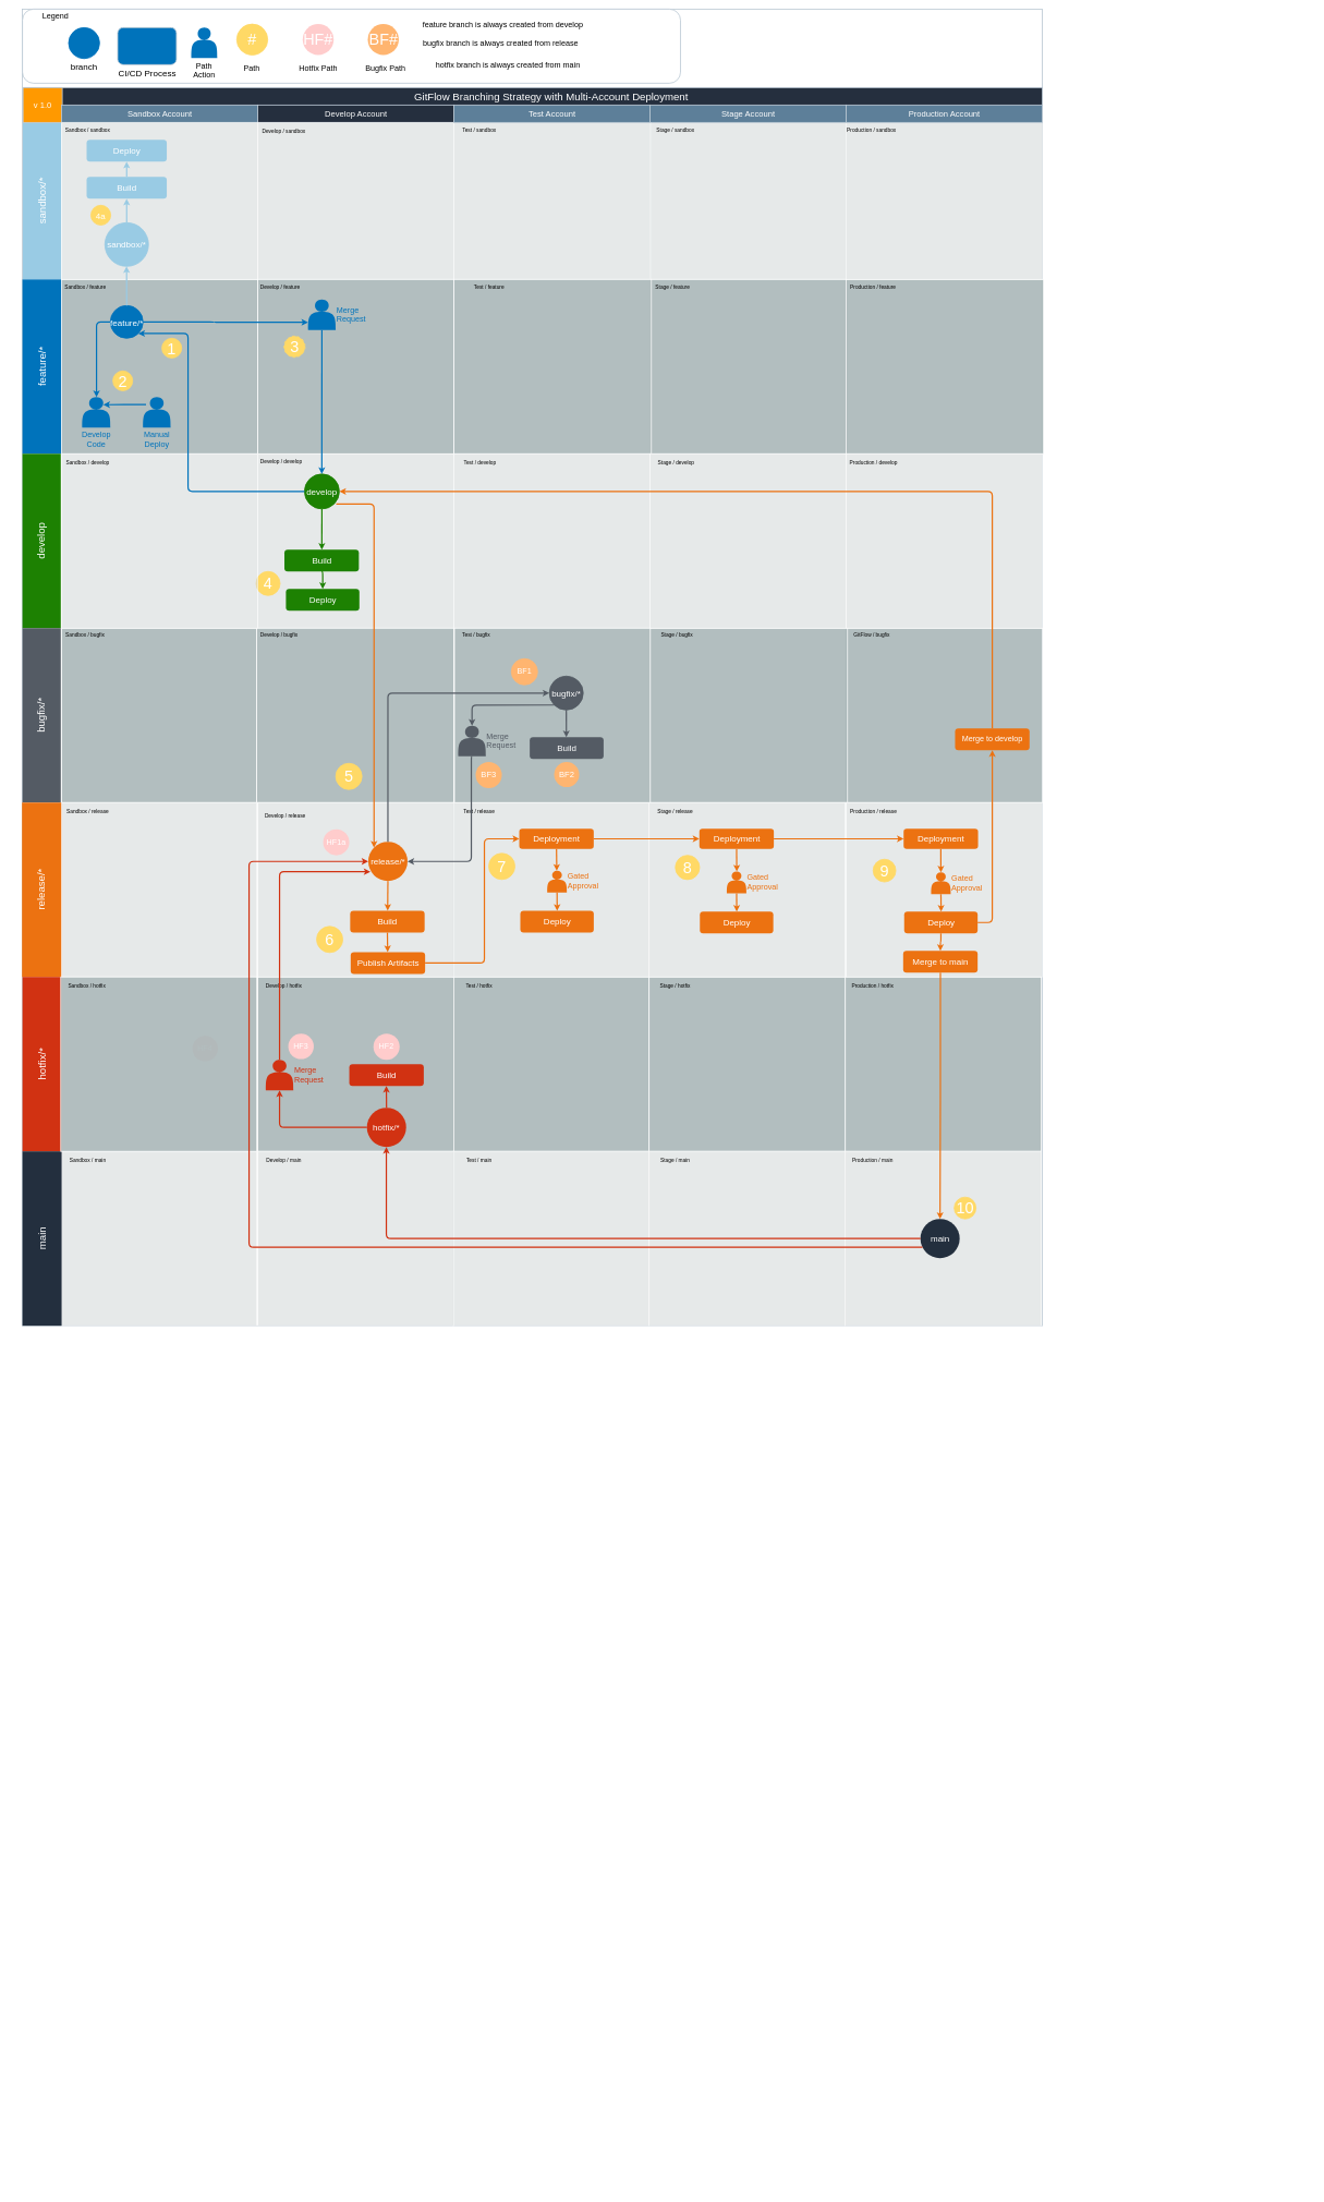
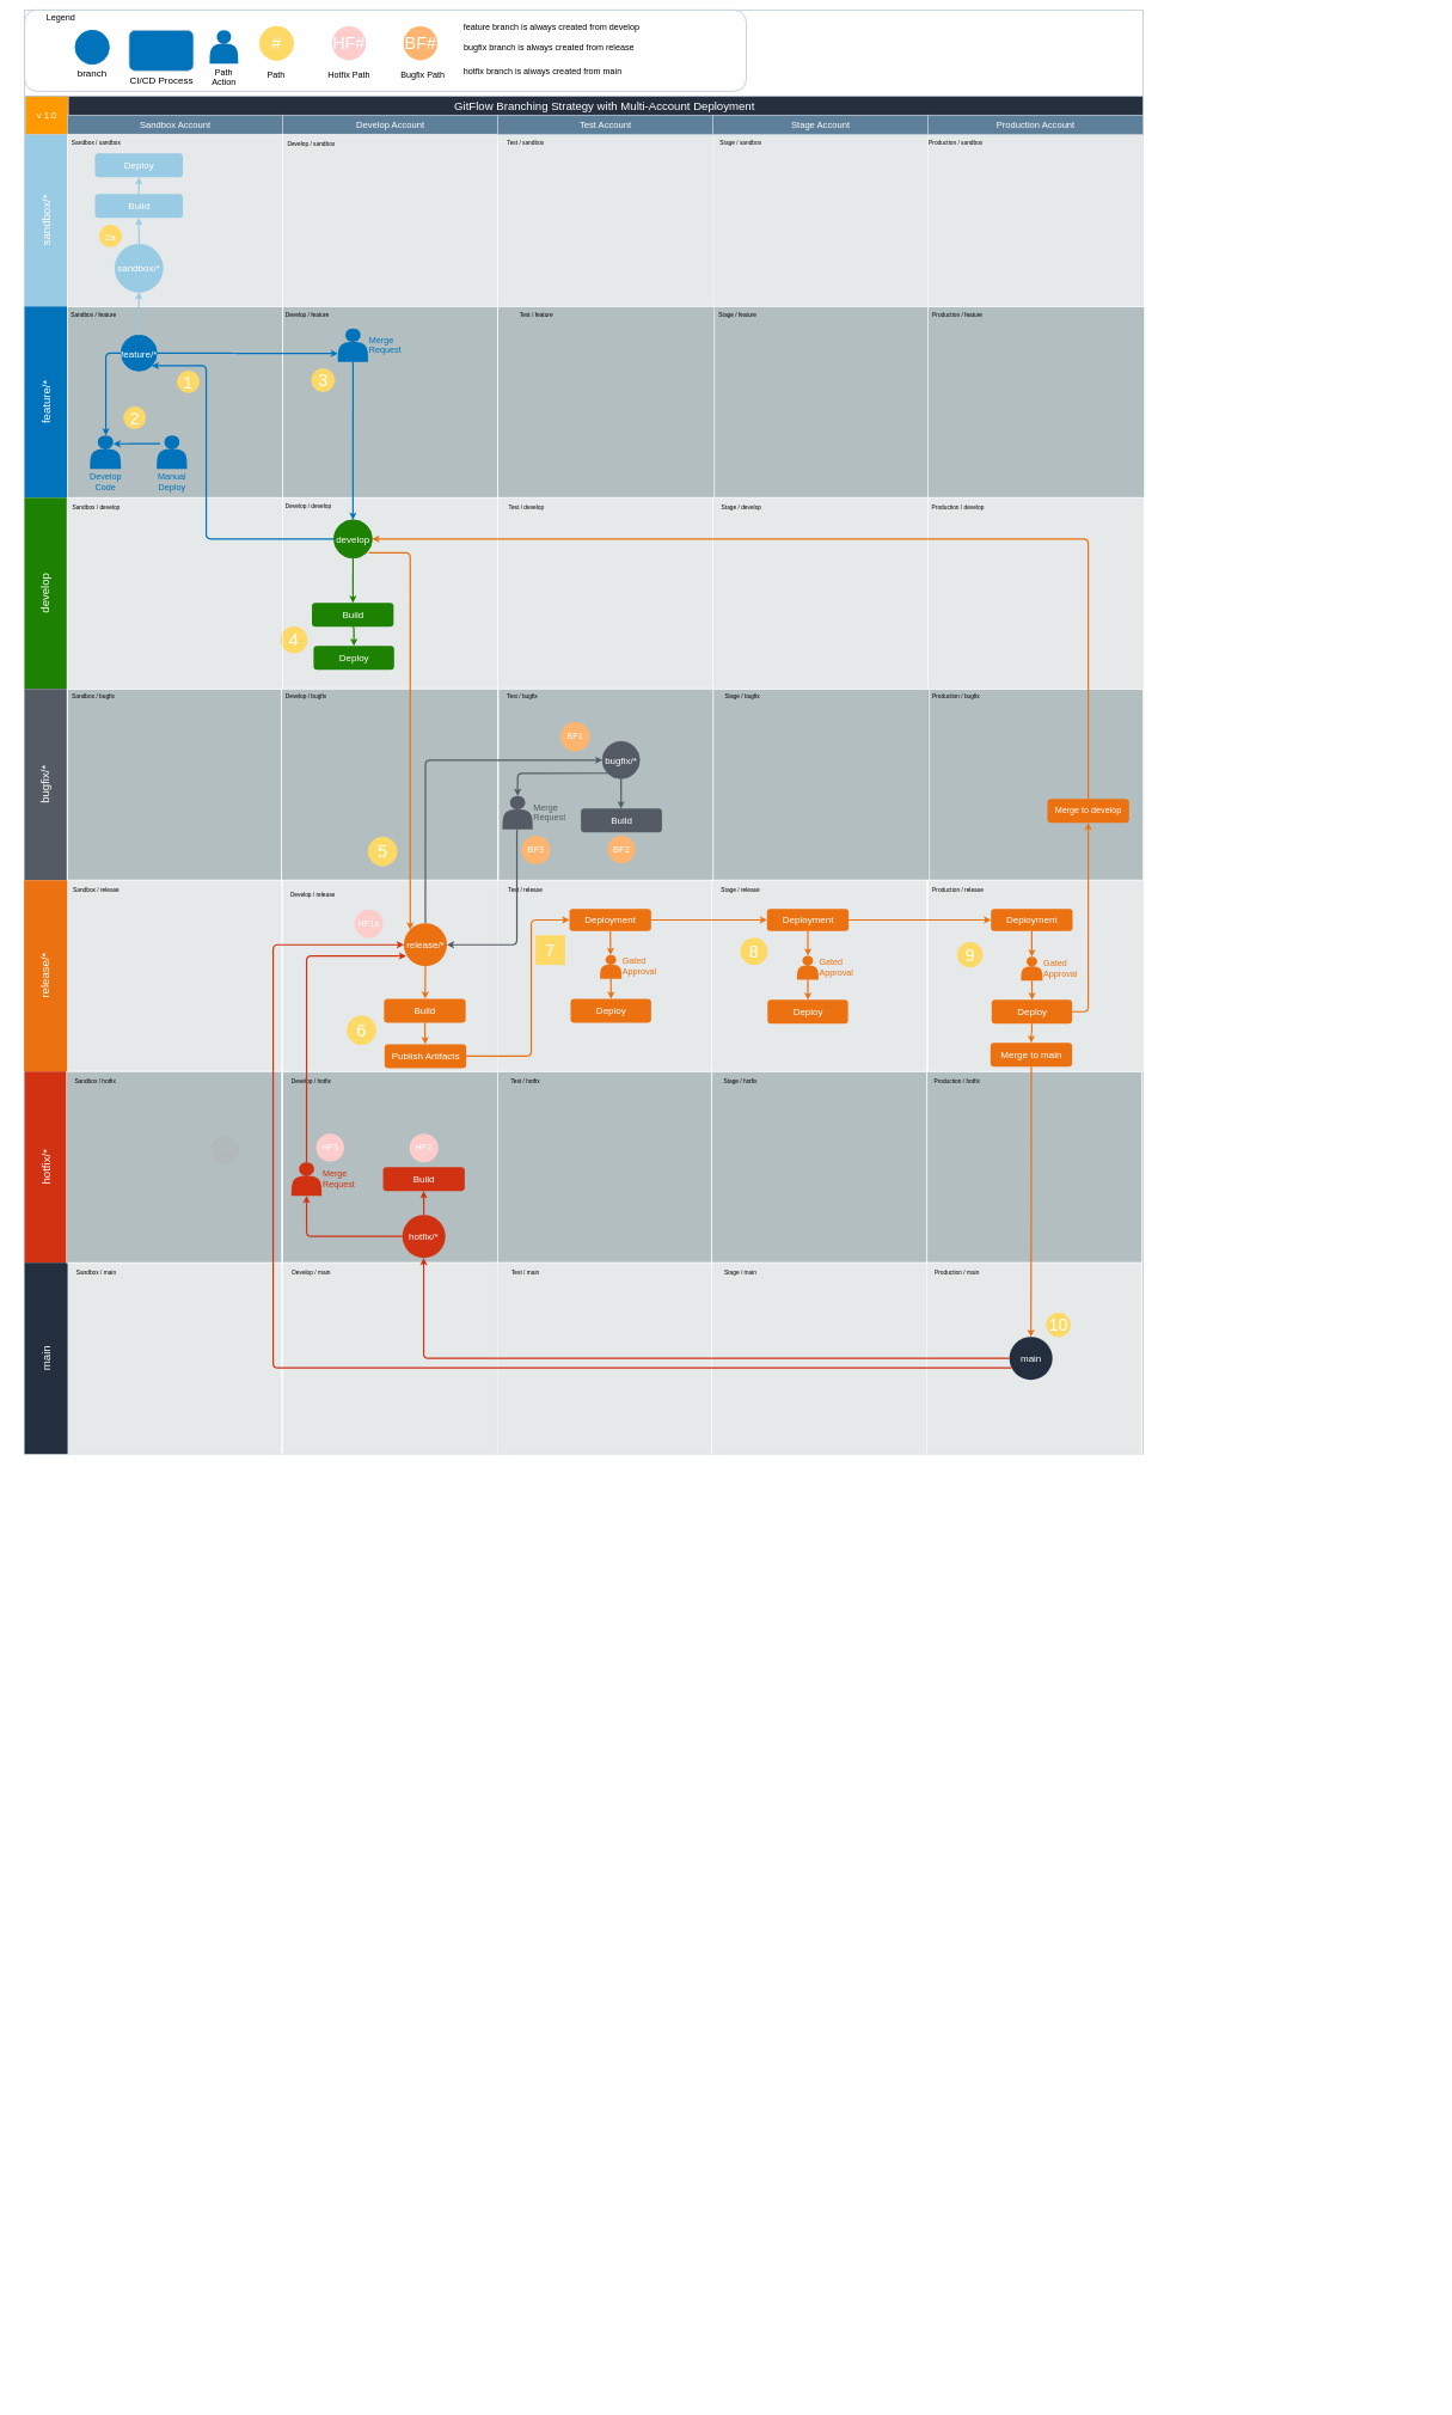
- <mxCell id="89" value="hotfix branch is always created from main" style="text;html=1;strokeColor=none;fillColor=none;align=center;verticalAlign=middle;whiteSpace=wrap;rounded=0;labelBackgroundColor=none;fontFamily=Helvetica;fontSize=18;fontColor=#000000;" parent="75" vertex="1"><mxGeometry x="945.616" y="112.5" width="336.134" height="30" as="geometry" /></mxCell>
+ <mxCell id="89" value="hotfix branch is always created from main" style="text;html=1;strokeColor=none;fillColor=none;align=center;verticalAlign=middle;whiteSpace=wrap;rounded=0;labelBackgroundColor=none;fontFamily=Helvetica;fontSize=18;fontColor=#000000;" parent="75" vertex="1"><mxGeometry x="915.616" y="112.5" width="336.134" height="30" as="geometry" /></mxCell>
- <mxCell id="64" value="Develop Account" style="strokeColor=#BAC8D3;fillColor=#252f3e;fontSize=19;strokeWidth=2;fontFamily=Helvetica;html=1;labelBackgroundColor=none;fontColor=#FFFFFF;" parent="62" vertex="1"><mxGeometry x="450" width="450" height="40" as="geometry" /></mxCell>
+ <mxCell id="64" value="Develop Account" style="strokeColor=#BAC8D3;fillColor=#5d7f99;fontSize=19;strokeWidth=2;fontFamily=Helvetica;html=1;labelBackgroundColor=none;fontColor=#FFFFFF;" parent="62" vertex="1"><mxGeometry x="450" width="450" height="40" as="geometry" /></mxCell>
- <mxCell id="106" value="&lt;font style=&quot;font-size: 20px;&quot;&gt;4a&lt;/font&gt;" style="ellipse;whiteSpace=wrap;html=1;aspect=fixed;fontFamily=Helvetica;fontSize=20;fontColor=#FFFFFF;strokeColor=#FFD966;strokeWidth=2;fillColor=#FFD966;" parent="103" vertex="1"><mxGeometry x="67.12" y="190" width="45.38" height="45.38" as="geometry" /></mxCell>
+ <mxCell id="106" value="&lt;font style=&quot;font-size: 20px;&quot;&gt;2a&lt;/font&gt;" style="ellipse;whiteSpace=wrap;html=1;aspect=fixed;fontFamily=Helvetica;fontSize=20;fontColor=#FFFFFF;strokeColor=#FFD966;strokeWidth=2;fillColor=#FFD966;" parent="103" vertex="1"><mxGeometry x="67.12" y="190" width="45.38" height="45.38" as="geometry" /></mxCell>
- <mxCell id="38" value="&lt;span style=&quot;font-size: 12px&quot;&gt;GitFlow /&amp;nbsp;&lt;/span&gt;&lt;span style=&quot;font-size: 12px&quot;&gt;bugfix&lt;/span&gt;" style="text;html=1;strokeColor=none;fillColor=none;align=center;verticalAlign=middle;whiteSpace=wrap;rounded=0;labelBackgroundColor=none;fontFamily=Helvetica;fontSize=18;fontColor=#000000;" parent="36" vertex="1"><mxGeometry x="3.96" width="116.04" height="30" as="geometry" /></mxCell>
+ <mxCell id="38" value="&lt;span style=&quot;font-size: 12px&quot;&gt;Production /&amp;nbsp;&lt;/span&gt;&lt;span style=&quot;font-size: 12px&quot;&gt;bugfix&lt;/span&gt;" style="text;html=1;strokeColor=none;fillColor=none;align=center;verticalAlign=middle;whiteSpace=wrap;rounded=0;labelBackgroundColor=none;fontFamily=Helvetica;fontSize=18;fontColor=#000000;" parent="36" vertex="1"><mxGeometry x="3.96" width="116.04" height="30" as="geometry" /></mxCell>
- <mxCell id="155" value="&lt;font style=&quot;font-size: 36px&quot;&gt;7&lt;/font&gt;" style="ellipse;whiteSpace=wrap;html=1;aspect=fixed;fontFamily=Helvetica;fontSize=20;fontColor=#FFFFFF;strokeColor=#FFD966;strokeWidth=2;fillColor=#FFD966;" parent="152" vertex="1"><mxGeometry x="82.02" y="116.36" width="60" height="60" as="geometry" /></mxCell>
+ <mxCell id="155" value="&lt;font style=&quot;font-size: 36px&quot;&gt;7&lt;/font&gt;" style="whiteSpace=wrap;html=1;aspect=fixed;fontFamily=Helvetica;fontSize=20;fontColor=#FFFFFF;strokeColor=#FFD966;strokeWidth=2;fillColor=#FFD966;rounded=0;" parent="152" vertex="1"><mxGeometry x="82.02" y="116.36" width="60" height="60" as="geometry" /></mxCell>
